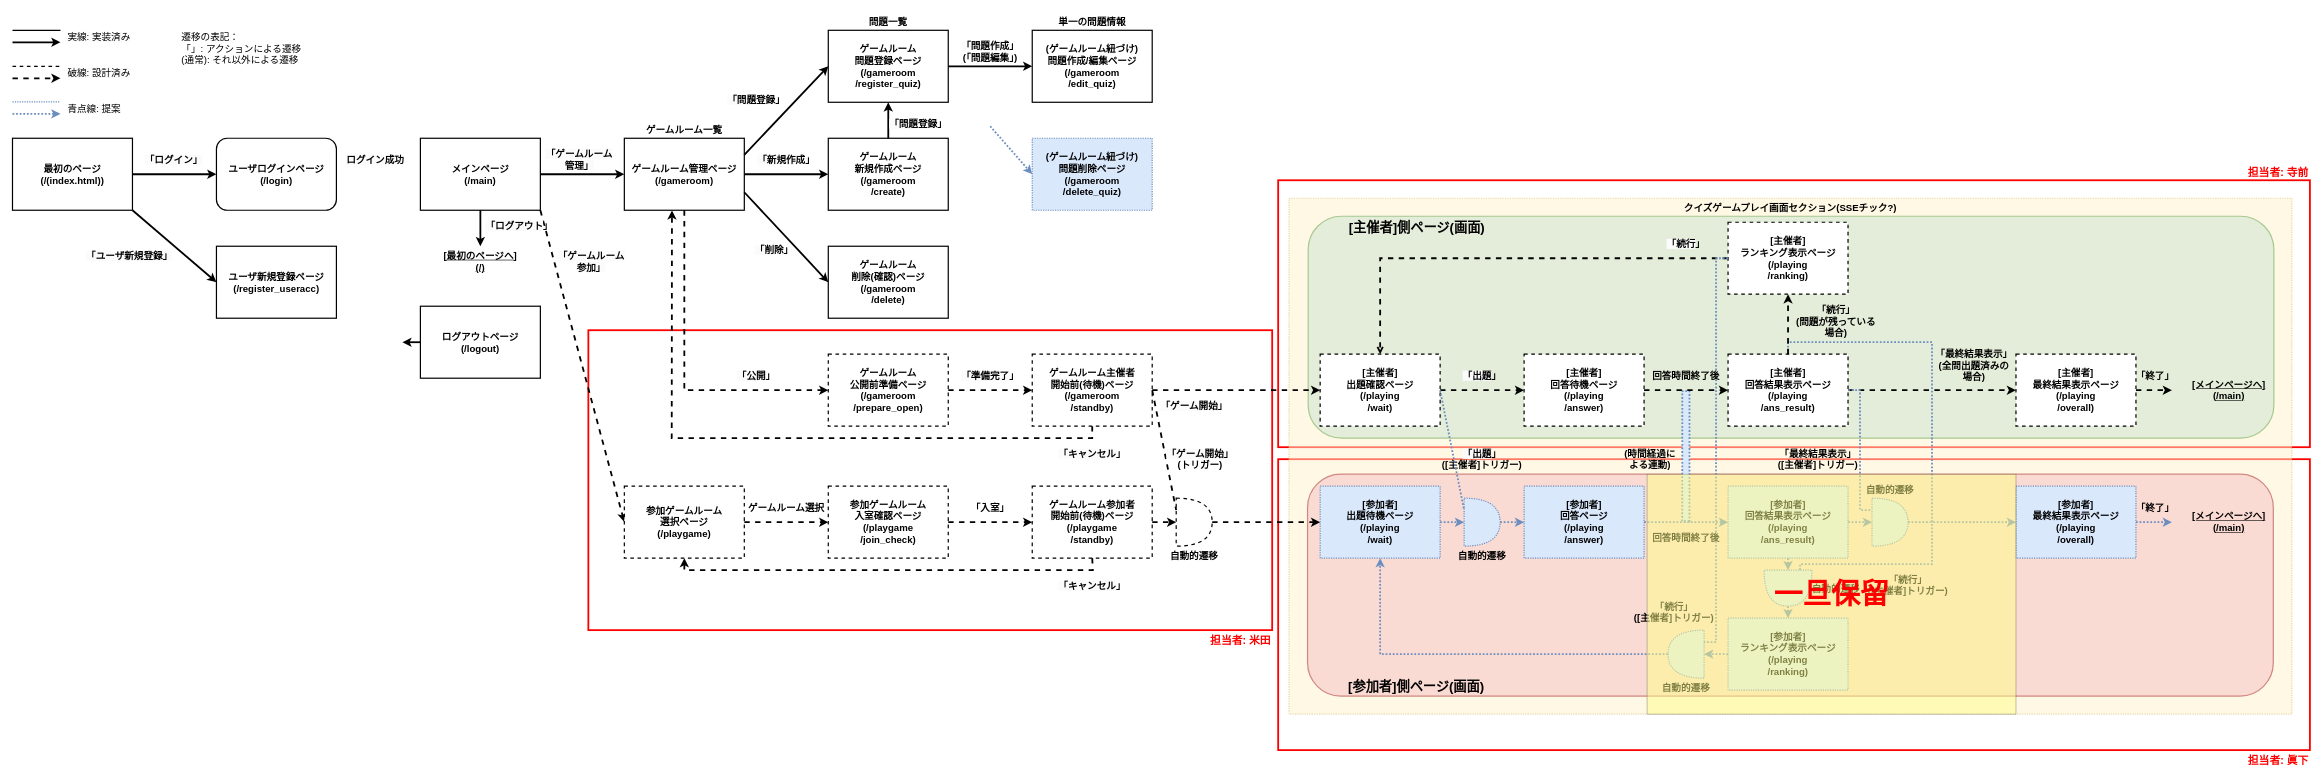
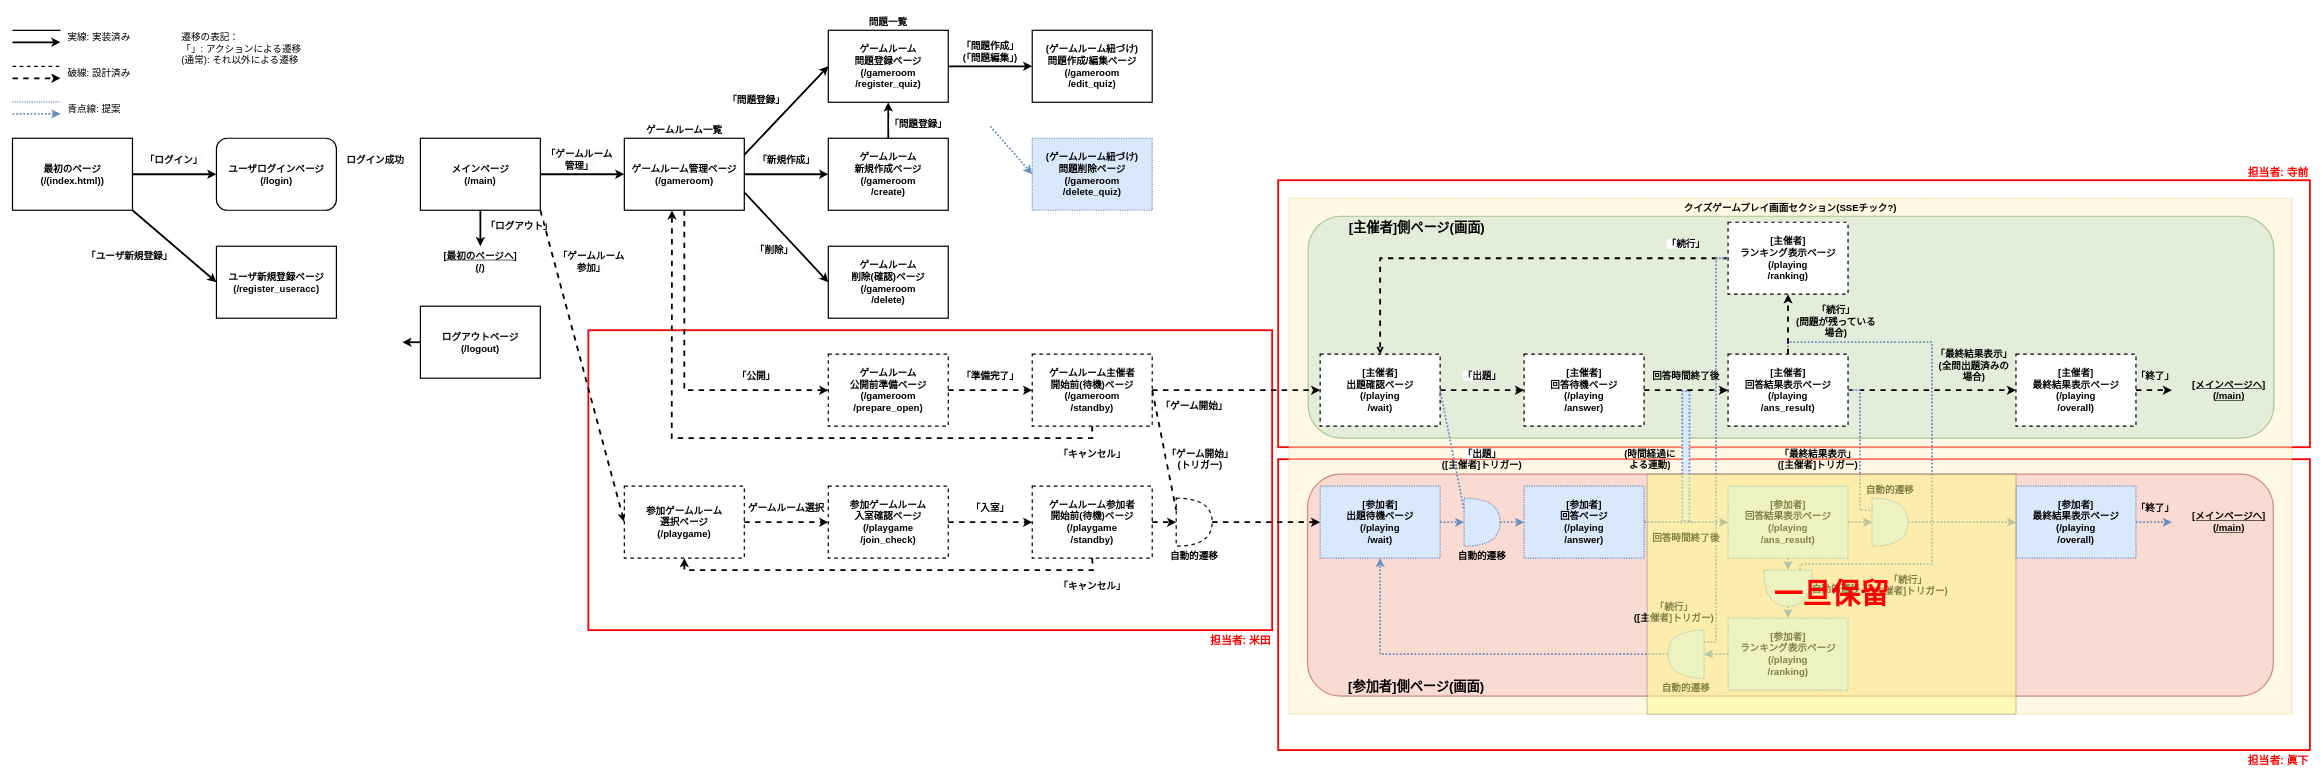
- <mxCell id="68" value="&lt;span style=&quot;font-size: 16px; font-weight: 700;&quot;&gt;単一の問題情報&lt;/span&gt;" style="text;whiteSpace=wrap;html=1;align=center;" parent="1" vertex="1"><mxGeometry x="1750" y="20" width="140" height="30" as="geometry" /></mxCell>
